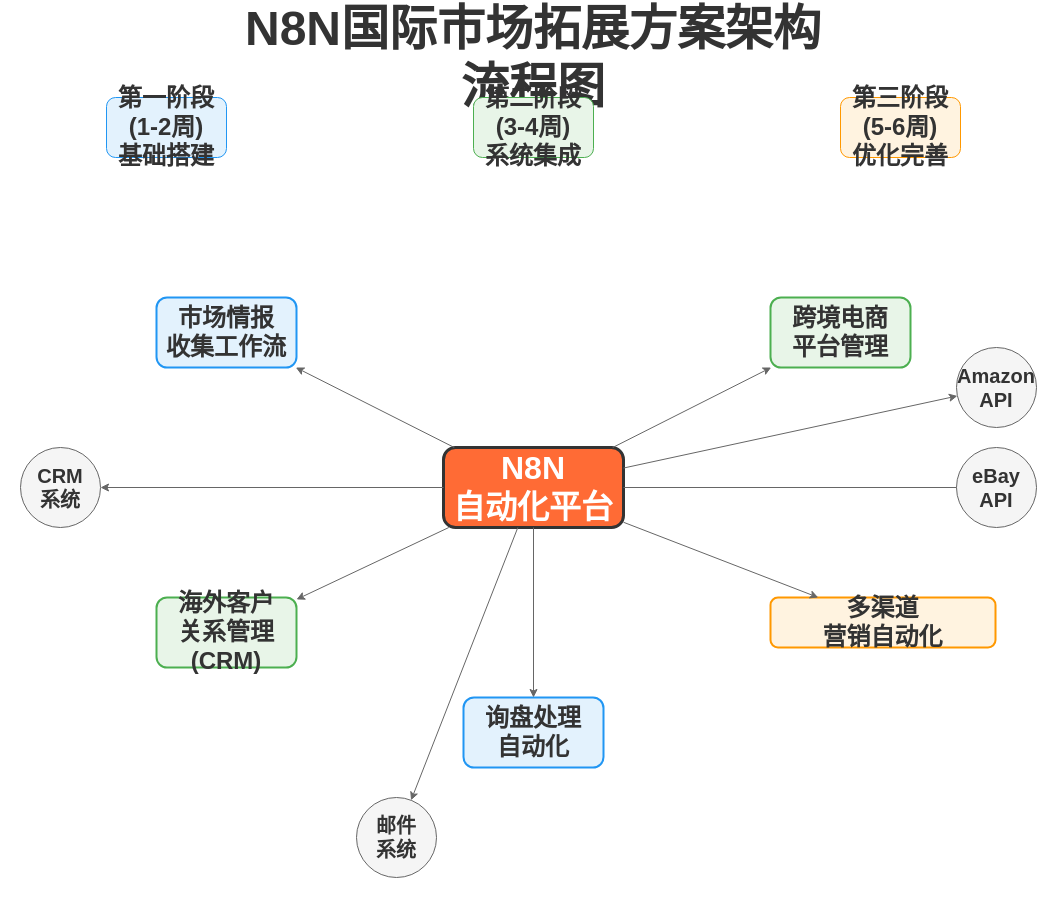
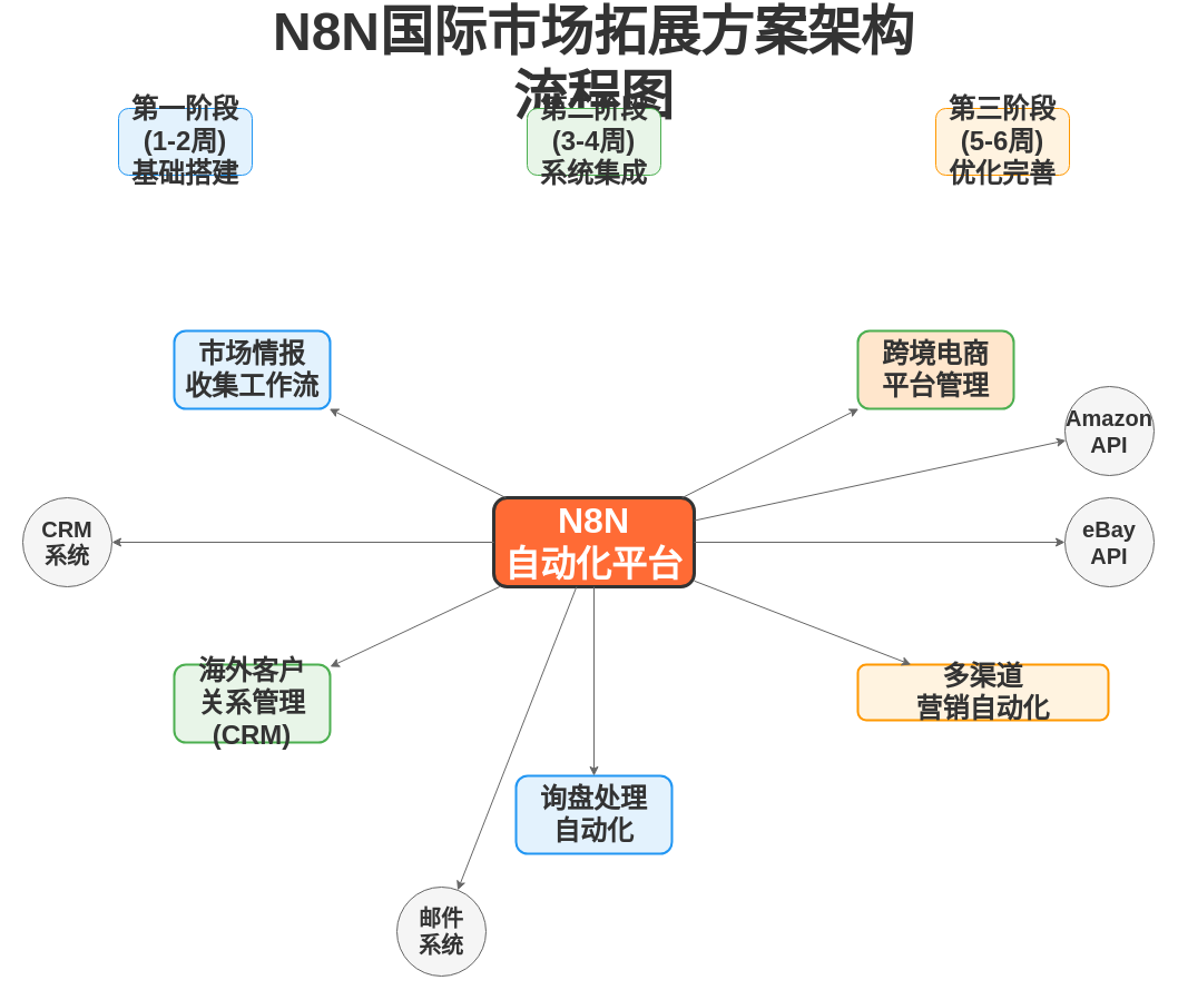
- <mxCell id="5" value="跨境电商&lt;br&gt;平台管理" style="rounded=1;whiteSpace=wrap;html=1;fillColor=#E8F5E8;strokeColor=#4CAF50;fontColor=#333333;fontSize=24;fontStyle=1;strokeWidth=2;" vertex="1" parent="1"><mxGeometry x="770" y="280" width="140" height="70" as="geometry" /></mxCell>
+ <mxCell id="5" value="跨境电商&lt;br&gt;平台管理" style="rounded=1;whiteSpace=wrap;html=1;fillColor=#ffe6cc;strokeColor=#4CAF50;fontColor=#333333;fontSize=24;fontStyle=1;strokeWidth=2;" vertex="1" parent="1"><mxGeometry x="770" y="280" width="140" height="70" as="geometry" /></mxCell>
- <mxCell id="19" value="" style="endArrow=none;html=1;rounded=0;strokeColor=#666666;strokeWidth=1;" edge="1" parent="1" source="3" target="10"><mxGeometry width="50" height="50" relative="1" as="geometry"><mxPoint x="533" y="380" as="sourcePoint" /><mxPoint x="583" y="330" as="targetPoint" /></mxGeometry></mxCell>
+ <mxCell id="19" value="" style="endArrow=classic;html=1;rounded=0;strokeColor=#666666;strokeWidth=1;" edge="1" parent="1" source="3" target="10"><mxGeometry width="50" height="50" relative="1" as="geometry"><mxPoint x="533" y="380" as="sourcePoint" /><mxPoint x="583" y="330" as="targetPoint" /></mxGeometry></mxCell>
